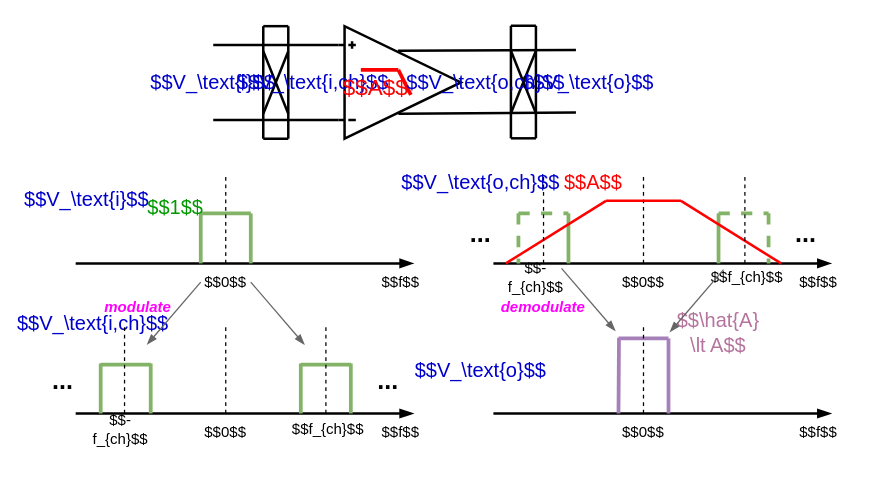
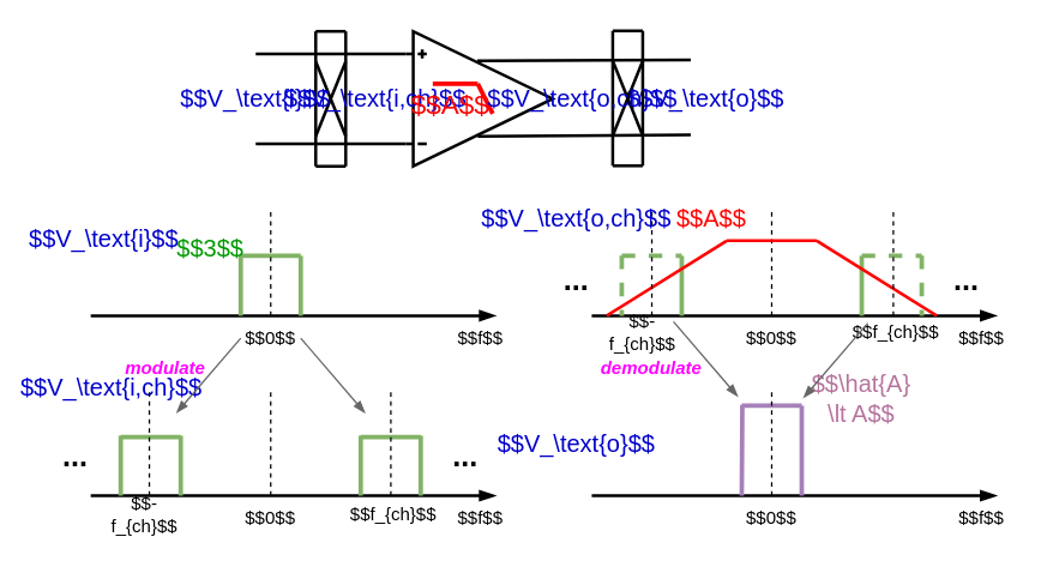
- <mxCell id="72" value="&lt;font color=&quot;#009900&quot; style=&quot;font-size: 16px;&quot;&gt;$$1$$&lt;/font&gt;" style="text;html=1;align=center;verticalAlign=middle;whiteSpace=wrap;rounded=0;container=0;" parent="1" vertex="1"><mxGeometry x="110" y="150" width="60" height="30" as="geometry" /></mxCell>
+ <mxCell id="72" value="&lt;font color=&quot;#009900&quot; style=&quot;font-size: 16px;&quot;&gt;$$3$$&lt;/font&gt;" style="text;html=1;align=center;verticalAlign=middle;whiteSpace=wrap;rounded=0;container=0;" parent="1" vertex="1"><mxGeometry x="110" y="150" width="60" height="30" as="geometry" /></mxCell>
